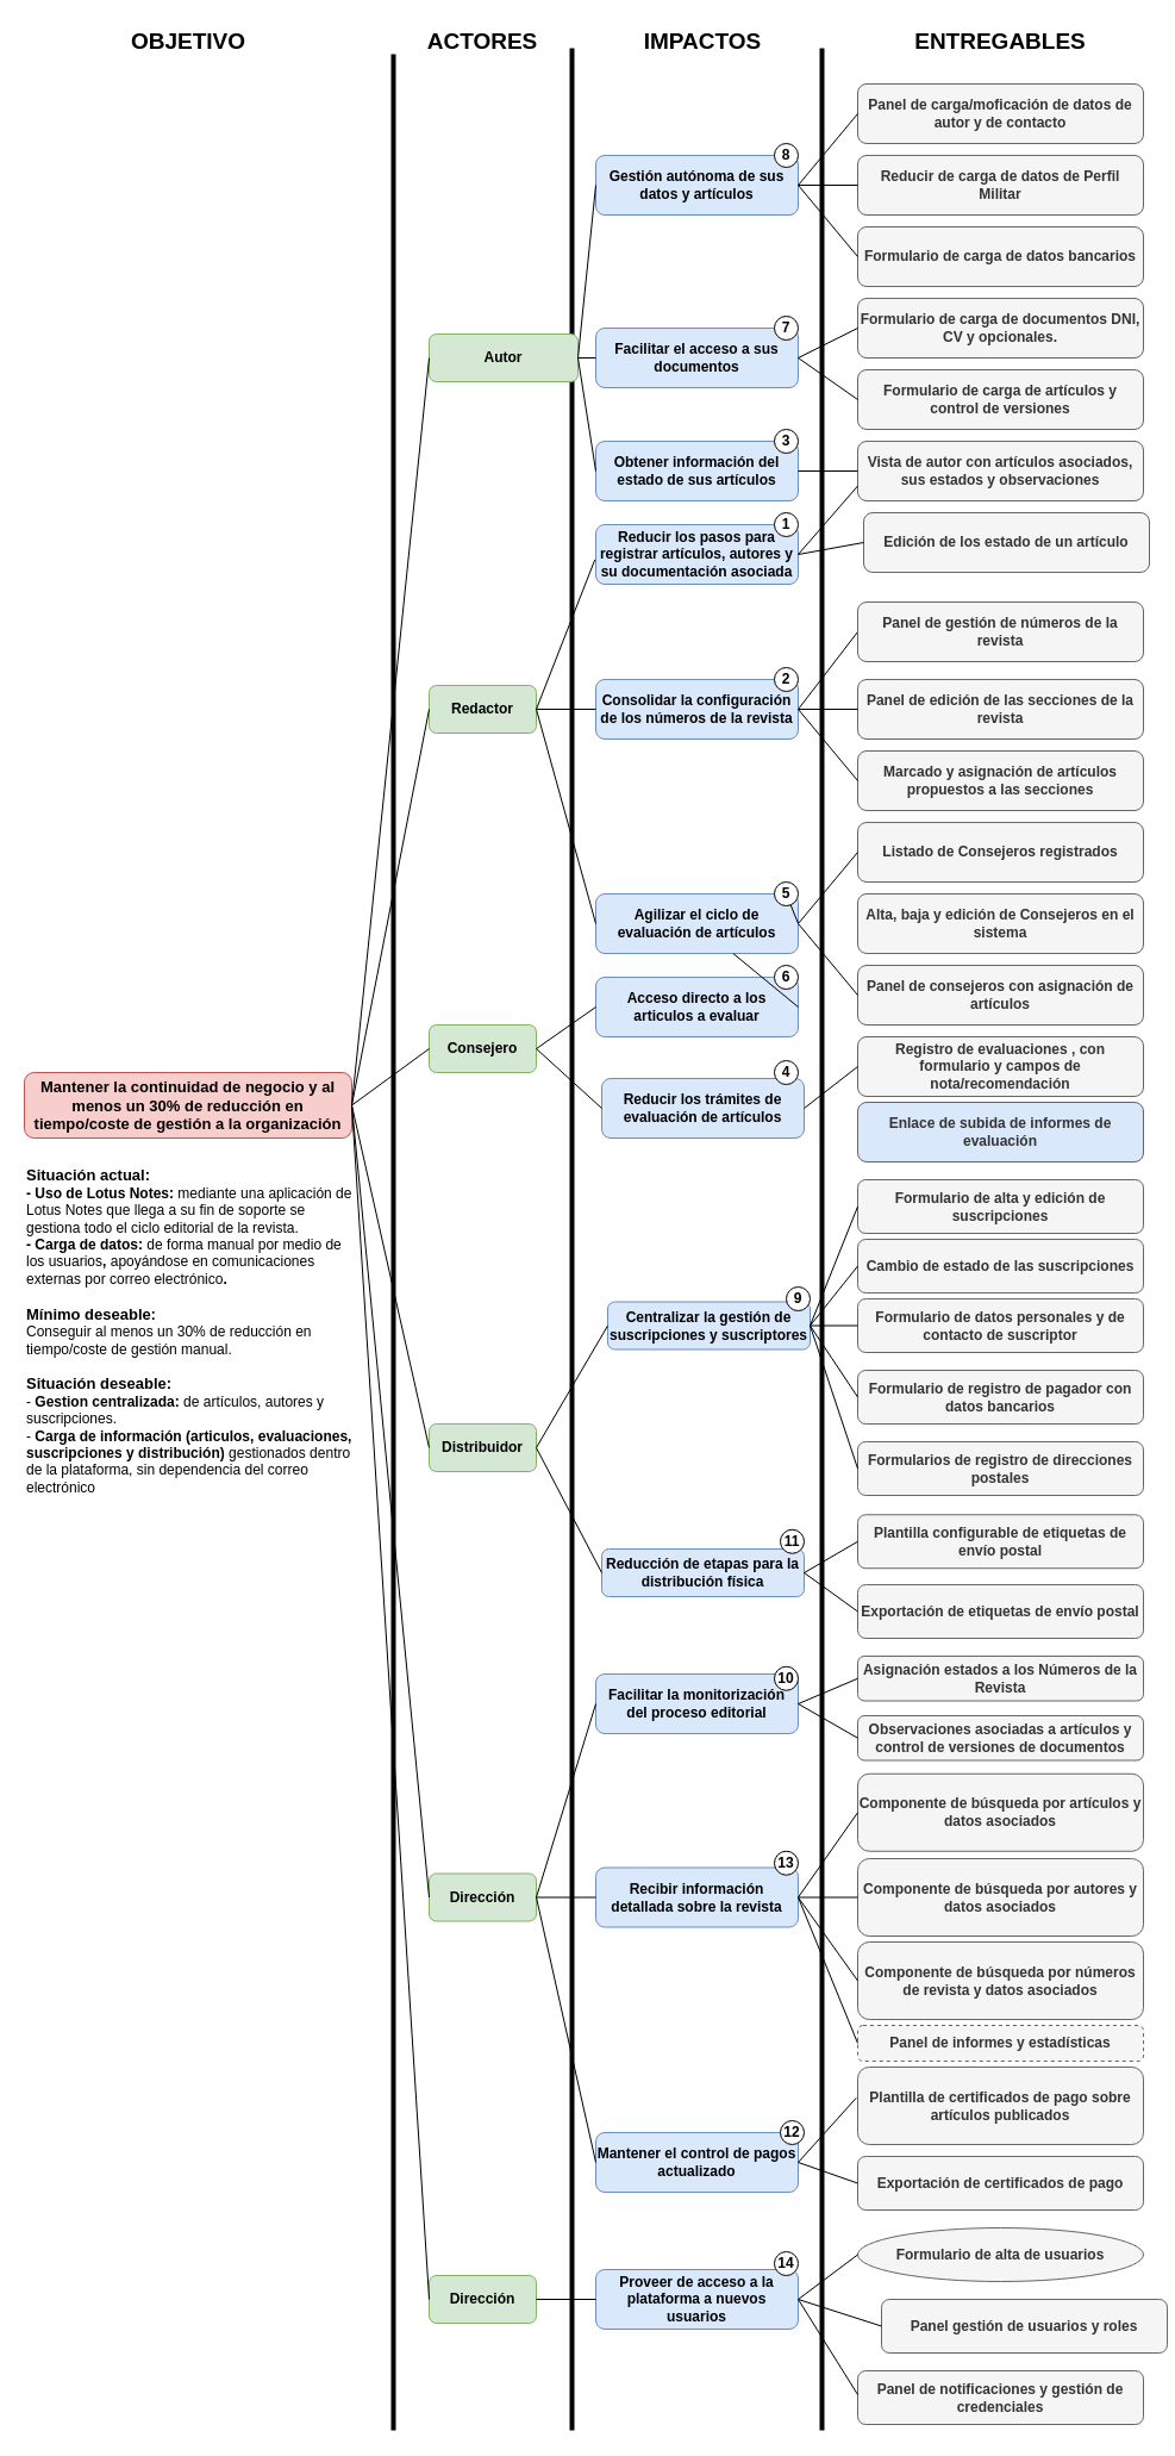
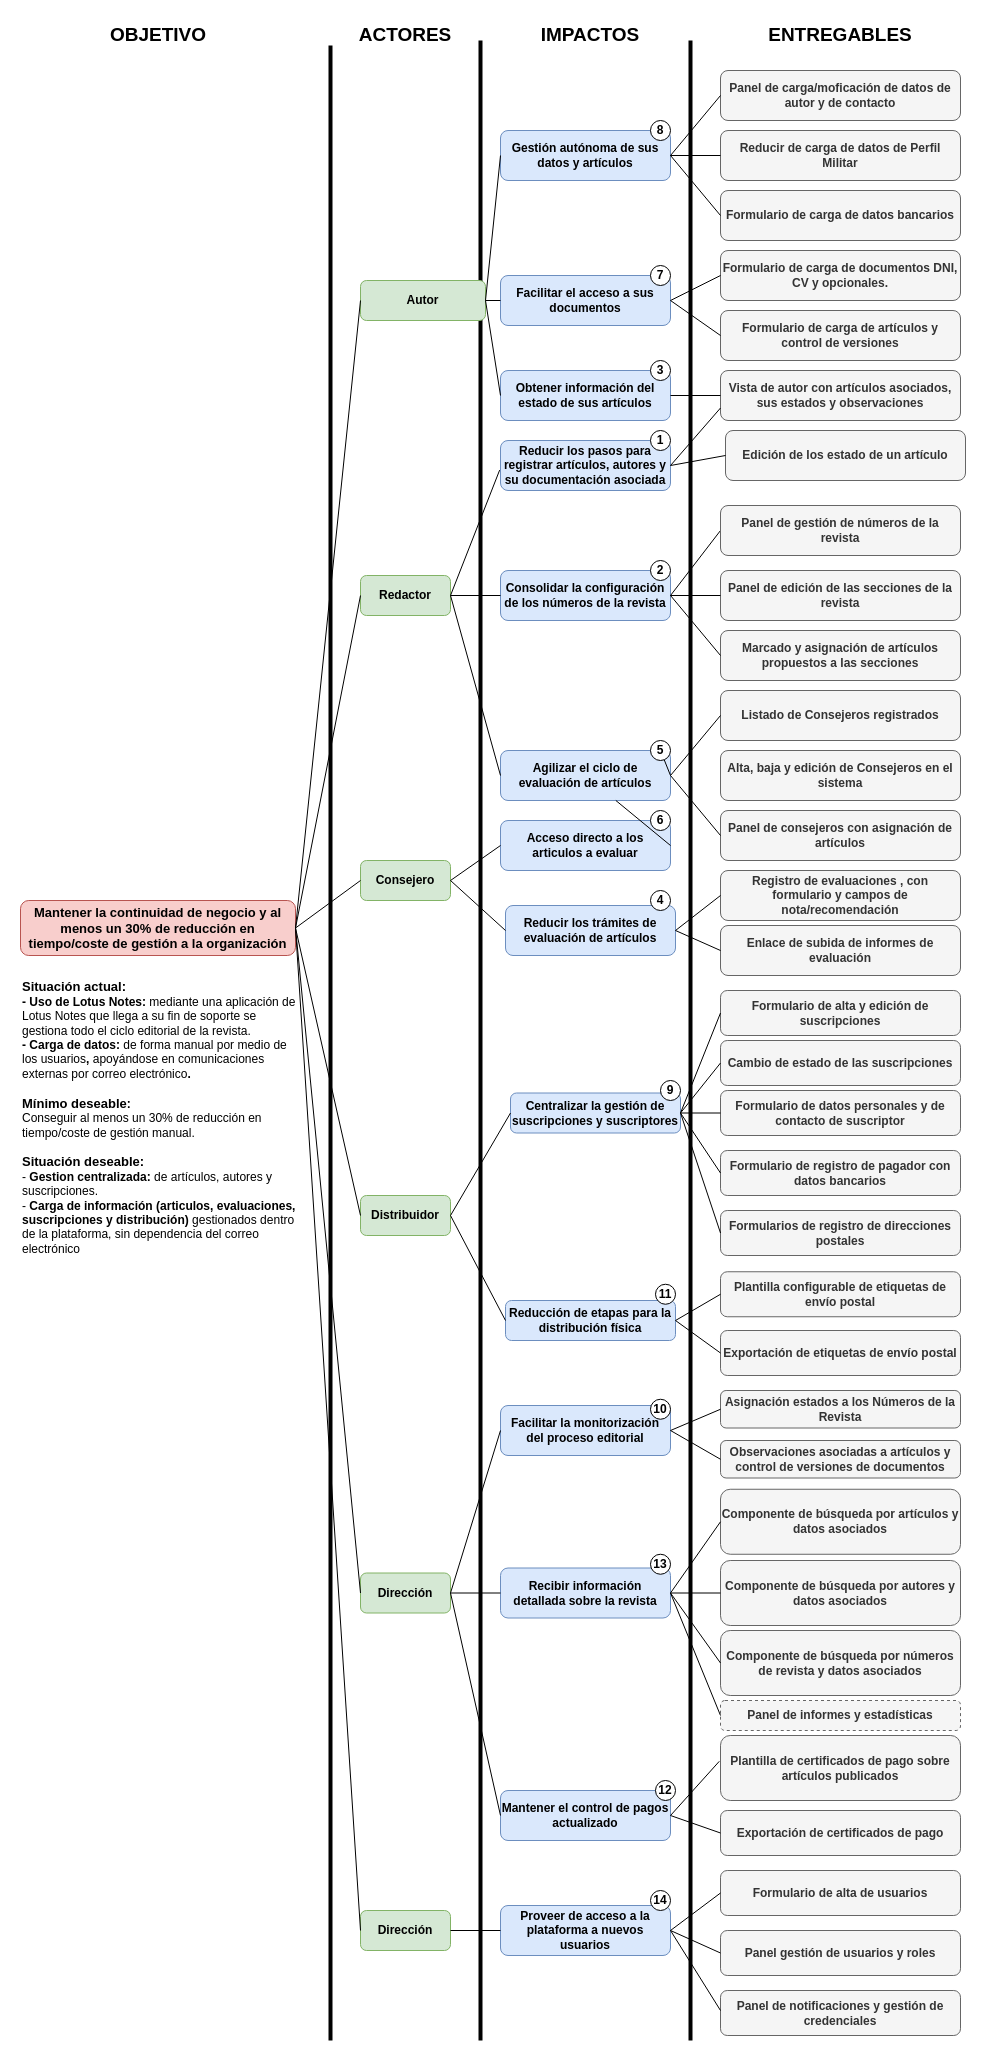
+ <mxCell id="112" value="" style="endArrow=none;html=1;rounded=0;exitX=1;exitY=0.5;exitDx=0;exitDy=0;entryX=0;entryY=0.5;entryDx=0;entryDy=0;" edge="1" parent="1" source="109" target="62"><mxGeometry width="50" height="50" relative="1" as="geometry"><mxPoint x="1010" y="930" as="sourcePoint" /><mxPoint x="1060" y="990" as="targetPoint" /></mxGeometry></mxCell>
- <mxCell id="62" value="Enlace de subida de informes de evaluación" style="rounded=1;whiteSpace=wrap;html=1;fontStyle=1;align=center;fillColor=#dae8fc;fontColor=#333333;strokeColor=#666666;" parent="1" vertex="1"><mxGeometry x="720" y="925" width="240" height="50" as="geometry" /></mxCell>
+ <mxCell id="62" value="Enlace de subida de informes de evaluación" style="rounded=1;whiteSpace=wrap;html=1;fontStyle=1;align=center;fillColor=#f5f5f5;fontColor=#333333;strokeColor=#666666;" parent="1" vertex="1"><mxGeometry x="720" y="925" width="240" height="50" as="geometry" /></mxCell>
- <mxCell id="117" value="Formulario de alta de usuarios" style="ellipse;whiteSpace=wrap;html=1;fontStyle=1;fillColor=#f5f5f5;fontColor=#333333;strokeColor=#666666;" vertex="1" parent="1"><mxGeometry x="720" y="1870" width="240" height="45" as="geometry" /></mxCell>
+ <mxCell id="117" value="Formulario de alta de usuarios" style="rounded=1;whiteSpace=wrap;html=1;fontStyle=1;fillColor=#f5f5f5;fontColor=#333333;strokeColor=#666666;" vertex="1" parent="1"><mxGeometry x="720" y="1870" width="240" height="45" as="geometry" /></mxCell>
- <mxCell id="118" value="Panel gestión de usuarios y roles" style="rounded=1;whiteSpace=wrap;html=1;fontStyle=1;fillColor=#f5f5f5;fontColor=#333333;strokeColor=#666666;" vertex="1" parent="1"><mxGeometry x="740" y="1930" width="240" height="45" as="geometry" /></mxCell>
+ <mxCell id="118" value="Panel gestión de usuarios y roles" style="rounded=1;whiteSpace=wrap;html=1;fontStyle=1;fillColor=#f5f5f5;fontColor=#333333;strokeColor=#666666;" vertex="1" parent="1"><mxGeometry x="720" y="1930" width="240" height="45" as="geometry" /></mxCell>
